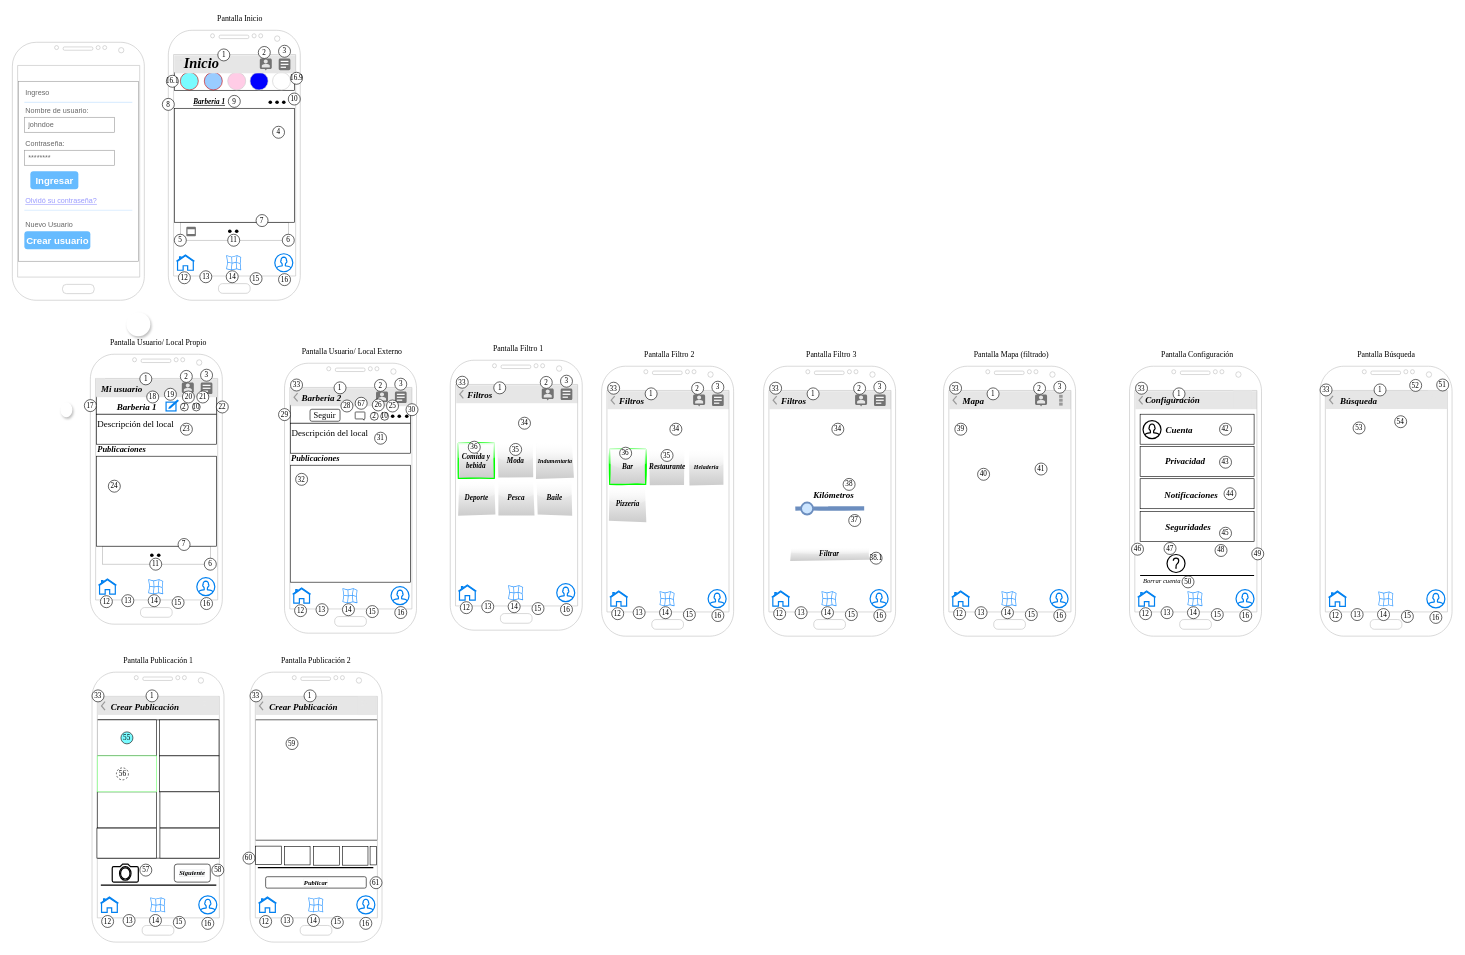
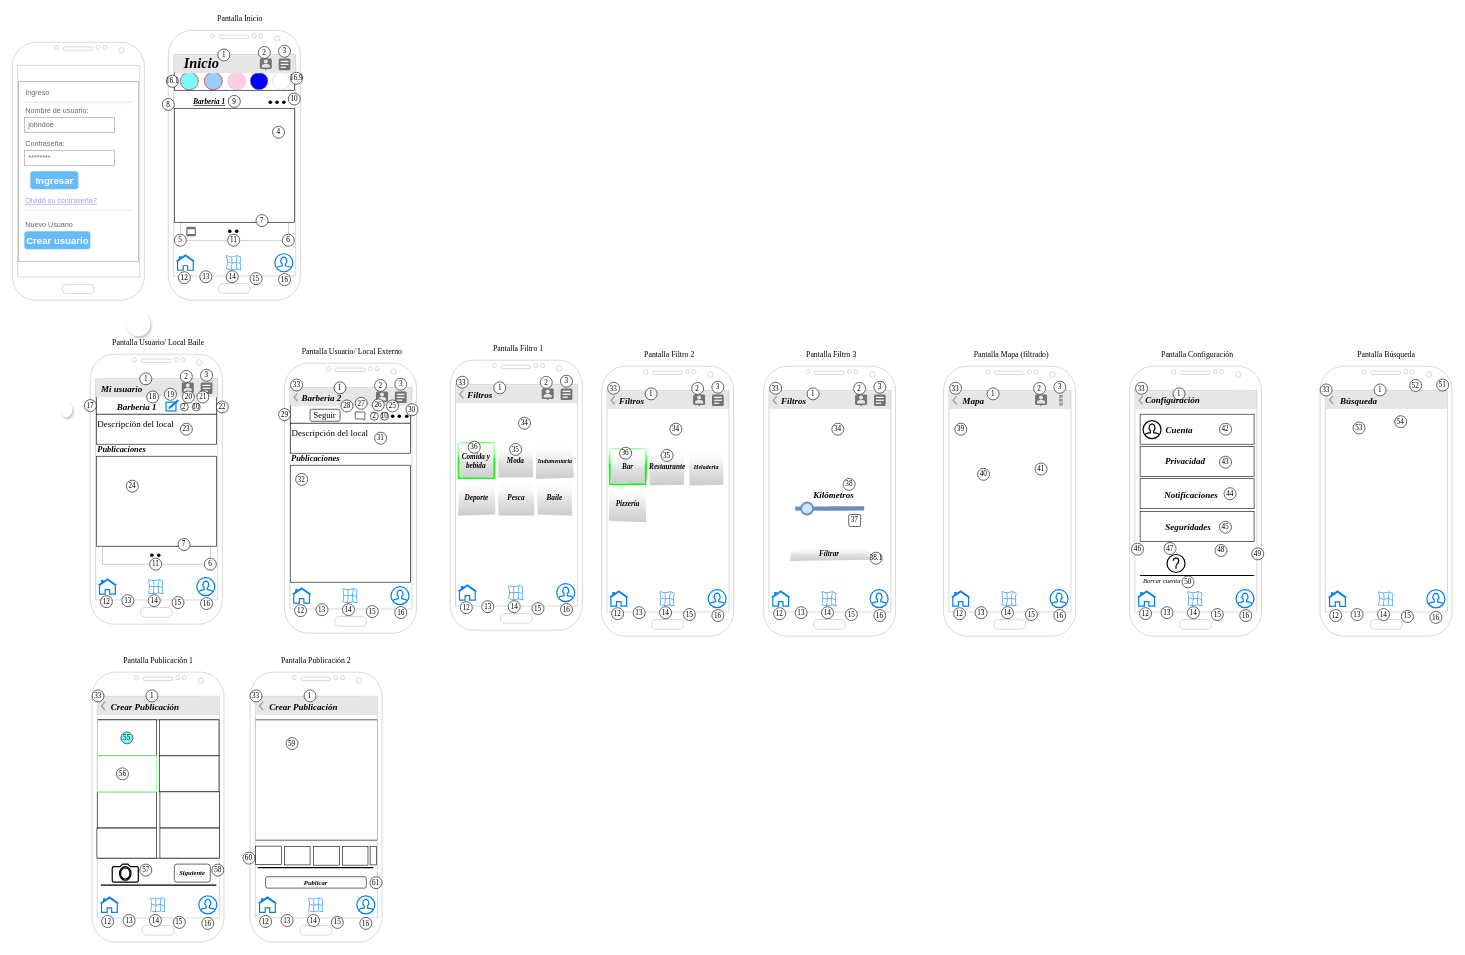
- <mxCell id="109" value="Pantalla Usuario/ Local Propio" style="text;html=1;align=center;verticalAlign=middle;resizable=0;points=[];autosize=1;strokeColor=none;fillColor=none;fontSize=13;fontFamily=Times New Roman;fontColor=#000000;" parent="1" vertex="1"><mxGeometry x="172.5" y="560" width="180" height="20" as="geometry" /></mxCell>
+ <mxCell id="109" value="Pantalla Usuario/ Local Baile" style="text;html=1;align=center;verticalAlign=middle;resizable=0;points=[];autosize=1;strokeColor=none;fillColor=none;fontSize=13;fontFamily=Times New Roman;fontColor=#000000;" parent="1" vertex="1"><mxGeometry x="172.5" y="560" width="180" height="20" as="geometry" /></mxCell>
- <mxCell id="132" value="67" style="ellipse;whiteSpace=wrap;html=1;fontFamily=Times New Roman;" parent="1" vertex="1"><mxGeometry x="591.5" y="661.75" width="20" height="20" as="geometry" /></mxCell>
+ <mxCell id="132" value="27" style="ellipse;whiteSpace=wrap;html=1;fontFamily=Times New Roman;" parent="1" vertex="1"><mxGeometry x="591.5" y="661.75" width="20" height="20" as="geometry" /></mxCell>
- <mxCell id="120" value="24" style="ellipse;whiteSpace=wrap;html=1;fontFamily=Times New Roman;" parent="1" vertex="1"><mxGeometry x="180" y="800" width="20" height="20" as="geometry" /></mxCell>
+ <mxCell id="120" value="24" style="ellipse;whiteSpace=wrap;html=1;fontFamily=Times New Roman;" parent="1" vertex="1"><mxGeometry x="210" y="800" width="20" height="20" as="geometry" /></mxCell>
- <mxCell id="253" value="37" style="ellipse;whiteSpace=wrap;html=1;fontFamily=Times New Roman;" parent="1" vertex="1"><mxGeometry x="1414.24" y="857.19" width="20" height="20" as="geometry" /></mxCell>
+ <mxCell id="253" value="37" style="whiteSpace=wrap;html=1;fontFamily=Times New Roman;rounded=1;" parent="1" vertex="1"><mxGeometry x="1414.24" y="857.19" width="20" height="20" as="geometry" /></mxCell>
- <mxCell id="310" value="45" style="ellipse;whiteSpace=wrap;html=1;fontFamily=Times New Roman;" vertex="1" parent="1"><mxGeometry x="2032.37" y="878.42" width="20" height="20" as="geometry" /></mxCell>
+ <mxCell id="310" value="45" style="ellipse;whiteSpace=wrap;html=1;fontFamily=Times New Roman;" vertex="1" parent="1"><mxGeometry x="2032.37" y="868.42" width="20" height="20" as="geometry" /></mxCell>
- <mxCell id="392" value="56" style="ellipse;whiteSpace=wrap;html=1;fontFamily=Times New Roman;dashed=1;" vertex="1" parent="1"><mxGeometry x="193.5" y="1279.55" width="20" height="20" as="geometry" /></mxCell>
+ <mxCell id="392" value="56" style="ellipse;whiteSpace=wrap;html=1;fontFamily=Times New Roman;" vertex="1" parent="1"><mxGeometry x="193.5" y="1279.55" width="20" height="20" as="geometry" /></mxCell>
